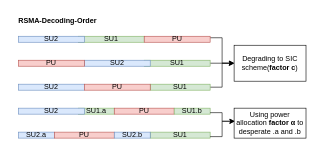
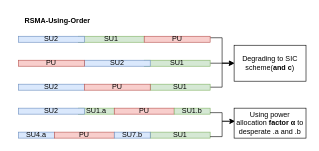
- <mxCell id="22" value="&lt;b&gt;RSMA-Decoding-Order&lt;/b&gt;" style="text;html=1;align=center;verticalAlign=middle;resizable=0;points=[];autosize=1;strokeColor=none;fillColor=none;" vertex="1" parent="1"><mxGeometry x="20" y="20" width="150" height="30" as="geometry" /></mxCell>
+ <mxCell id="22" value="&lt;b&gt;RSMA-Using-Order&lt;/b&gt;" style="text;html=1;align=center;verticalAlign=middle;resizable=0;points=[];autosize=1;strokeColor=none;fillColor=none;" vertex="1" parent="1"><mxGeometry x="20" y="20" width="150" height="30" as="geometry" /></mxCell>
- <mxCell id="24" value="Degrading to SIC scheme(&lt;b&gt;factor c&lt;/b&gt;)" style="whiteSpace=wrap;html=1;" vertex="1" parent="1"><mxGeometry x="390" y="75" width="120" height="60" as="geometry" /></mxCell>
+ <mxCell id="24" value="Degrading to SIC scheme(&lt;b&gt;and c&lt;/b&gt;)" style="whiteSpace=wrap;html=1;" vertex="1" parent="1"><mxGeometry x="390" y="75" width="120" height="60" as="geometry" /></mxCell>
- <mxCell id="18" value="SU2.a" style="whiteSpace=wrap;html=1;fillColor=#dae8fc;strokeColor=#6c8ebf;" vertex="1" parent="1"><mxGeometry x="30" y="220" width="60" height="10" as="geometry" /></mxCell>
+ <mxCell id="18" value="SU4.a" style="whiteSpace=wrap;html=1;fillColor=#dae8fc;strokeColor=#6c8ebf;" vertex="1" parent="1"><mxGeometry x="30" y="220" width="60" height="10" as="geometry" /></mxCell>
- <mxCell id="21" value="SU2.b" style="whiteSpace=wrap;html=1;fillColor=#dae8fc;strokeColor=#6c8ebf;" vertex="1" parent="1"><mxGeometry x="190" y="220" width="60" height="10" as="geometry" /></mxCell>
+ <mxCell id="21" value="SU7.b" style="whiteSpace=wrap;html=1;fillColor=#dae8fc;strokeColor=#6c8ebf;" vertex="1" parent="1"><mxGeometry x="190" y="220" width="60" height="10" as="geometry" /></mxCell>
